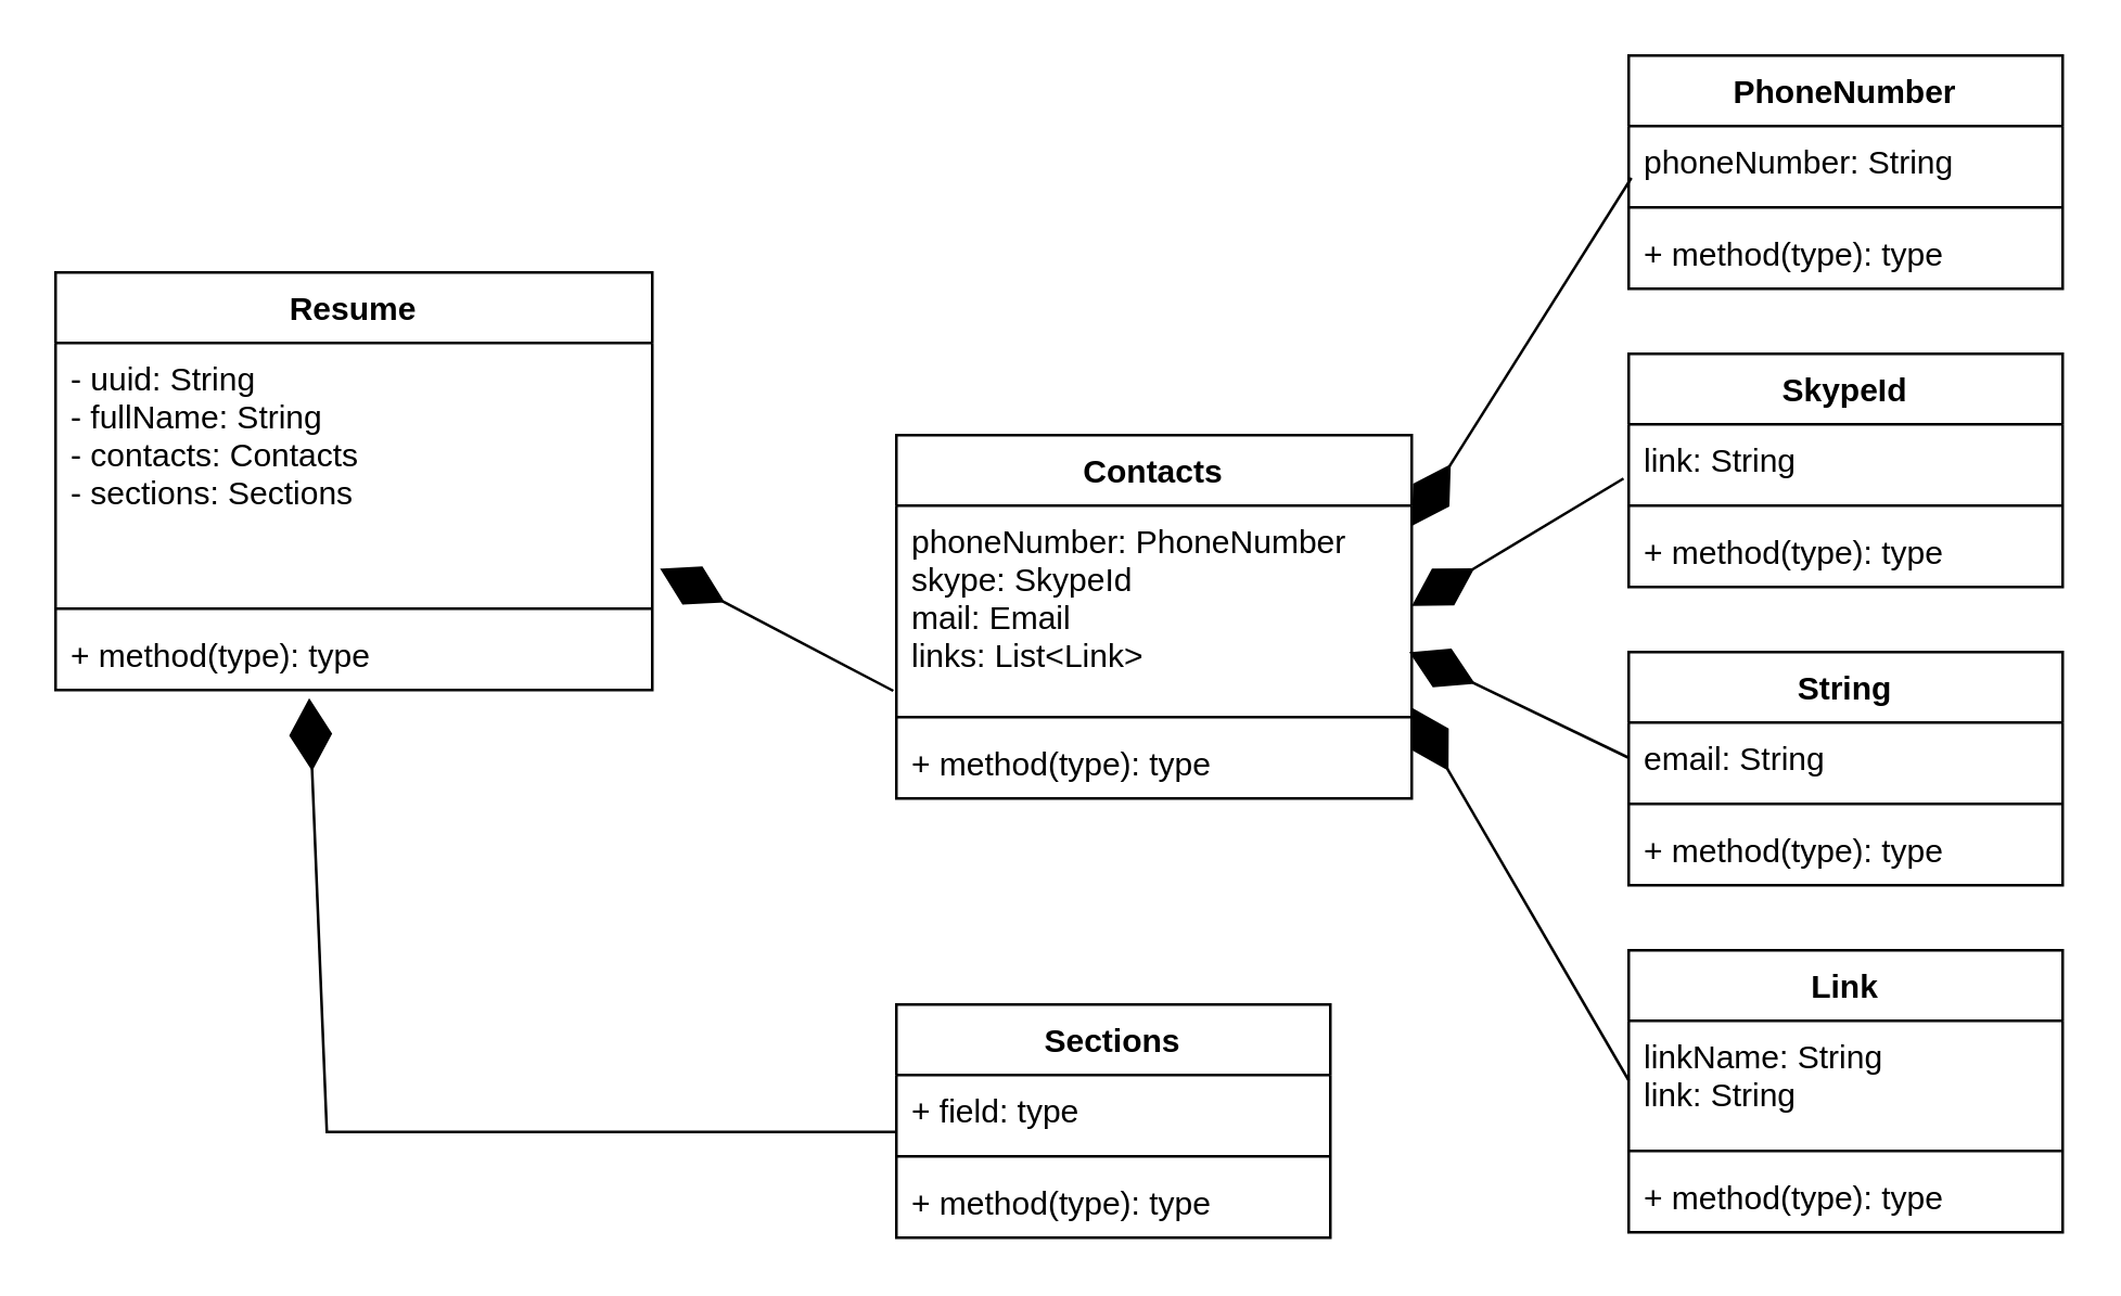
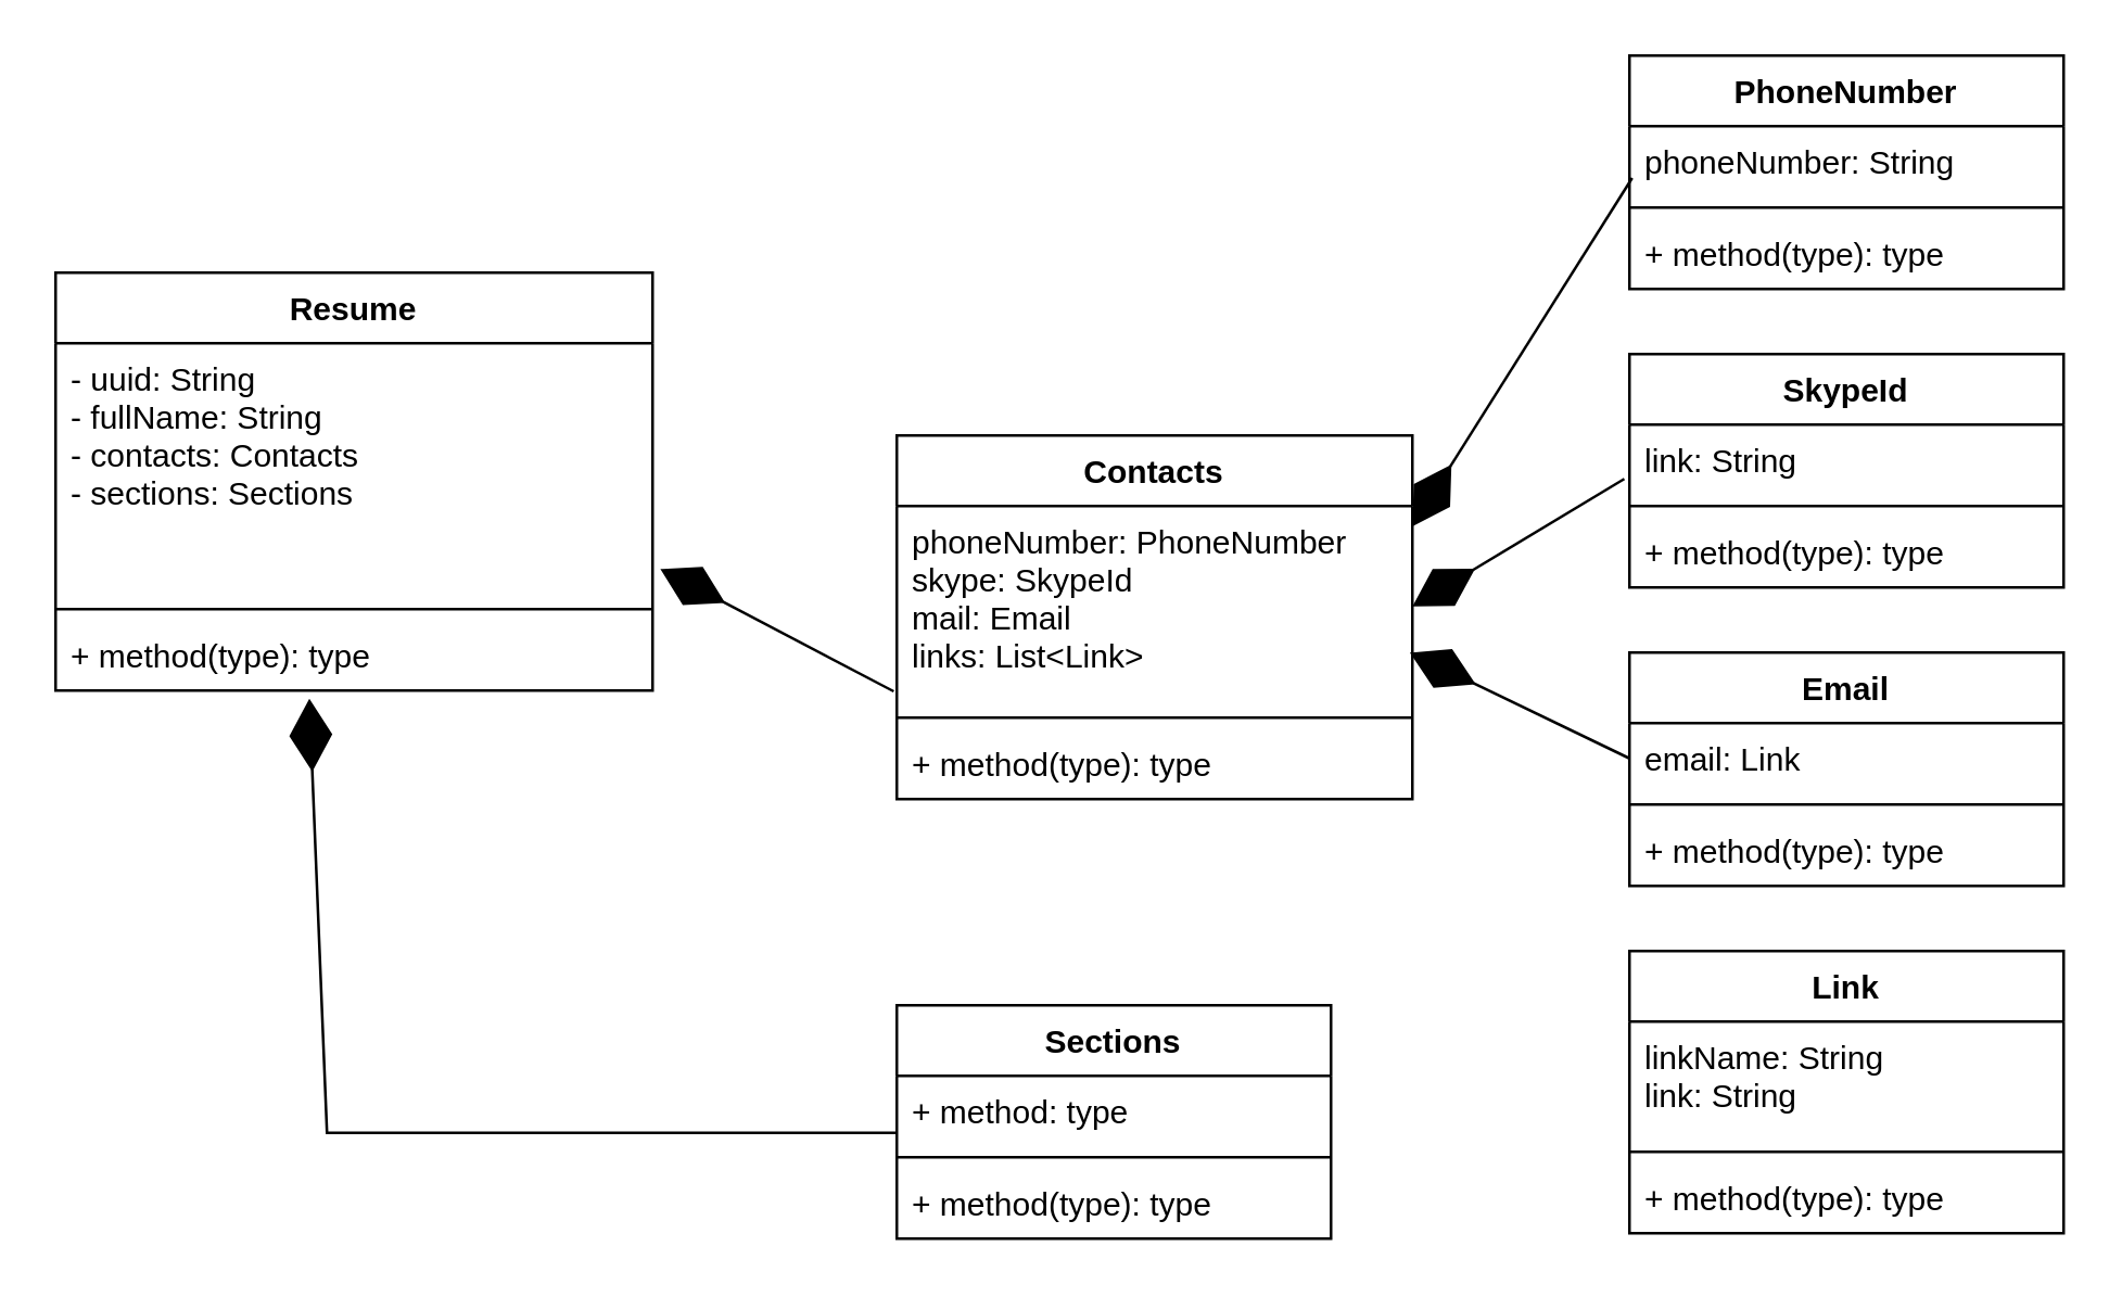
- <mxCell id="24" value="String" style="swimlane;fontStyle=1;align=center;verticalAlign=top;childLayout=stackLayout;horizontal=1;startSize=26;horizontalStack=0;resizeParent=1;resizeParentMax=0;resizeLast=0;collapsible=1;marginBottom=0;" vertex="1" parent="1"><mxGeometry x="600" y="240" width="160" height="86" as="geometry" /></mxCell>
+ <mxCell id="24" value="Email" style="swimlane;fontStyle=1;align=center;verticalAlign=top;childLayout=stackLayout;horizontal=1;startSize=26;horizontalStack=0;resizeParent=1;resizeParentMax=0;resizeLast=0;collapsible=1;marginBottom=0;" vertex="1" parent="1"><mxGeometry x="600" y="240" width="160" height="86" as="geometry" /></mxCell>
- <mxCell id="25" value="email: String" style="text;strokeColor=none;fillColor=none;align=left;verticalAlign=top;spacingLeft=4;spacingRight=4;overflow=hidden;rotatable=0;points=[[0,0.5],[1,0.5]];portConstraint=eastwest;" vertex="1" parent="24"><mxGeometry y="26" width="160" height="26" as="geometry" /></mxCell>
+ <mxCell id="25" value="email: Link" style="text;strokeColor=none;fillColor=none;align=left;verticalAlign=top;spacingLeft=4;spacingRight=4;overflow=hidden;rotatable=0;points=[[0,0.5],[1,0.5]];portConstraint=eastwest;" vertex="1" parent="24"><mxGeometry y="26" width="160" height="26" as="geometry" /></mxCell>
- <mxCell id="35" value="" style="endArrow=diamondThin;endFill=1;endSize=24;html=1;rounded=0;entryX=1;entryY=0.75;entryDx=0;entryDy=0;exitX=0;exitY=0.5;exitDx=0;exitDy=0;" edge="1" parent="1" source="29" target="6"><mxGeometry width="160" relative="1" as="geometry"><mxPoint x="595.95" y="398.98" as="sourcePoint" /><mxPoint x="515" y="360" as="targetPoint" /></mxGeometry></mxCell>
- <mxCell id="11" value="+ field: type" style="text;strokeColor=none;fillColor=none;align=left;verticalAlign=top;spacingLeft=4;spacingRight=4;overflow=hidden;rotatable=0;points=[[0,0.5],[1,0.5]];portConstraint=eastwest;" vertex="1" parent="10"><mxGeometry y="26" width="160" height="26" as="geometry" /></mxCell>
+ <mxCell id="11" value="+ method: type" style="text;strokeColor=none;fillColor=none;align=left;verticalAlign=top;spacingLeft=4;spacingRight=4;overflow=hidden;rotatable=0;points=[[0,0.5],[1,0.5]];portConstraint=eastwest;" vertex="1" parent="10"><mxGeometry y="26" width="160" height="26" as="geometry" /></mxCell>
